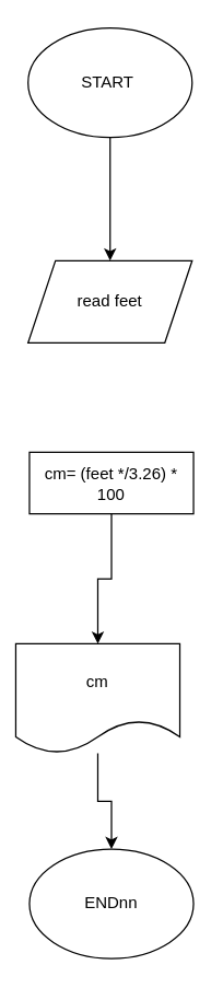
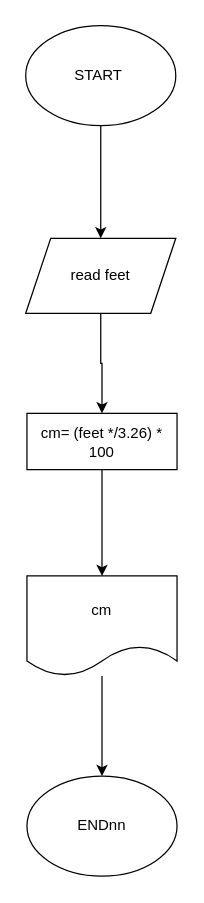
+ <mxCell id="4" value="" style="edgeStyle=orthogonalEdgeStyle;rounded=0;orthogonalLoop=1;jettySize=auto;html=1;" parent="1" source="5" target="7" edge="1"><mxGeometry relative="1" as="geometry" /></mxCell>
- <mxCell id="9" value="cm" style="shape=document;whiteSpace=wrap;html=1;boundedLbl=1;" parent="1" vertex="1"><mxGeometry x="11" y="470" width="120" height="80" as="geometry" /></mxCell>
+ <mxCell id="9" value="cm" style="shape=document;whiteSpace=wrap;html=1;boundedLbl=1;" parent="1" vertex="1"><mxGeometry x="21" y="460" width="120" height="80" as="geometry" /></mxCell>
